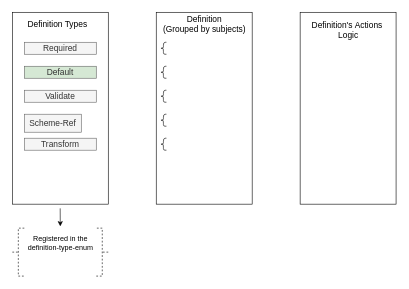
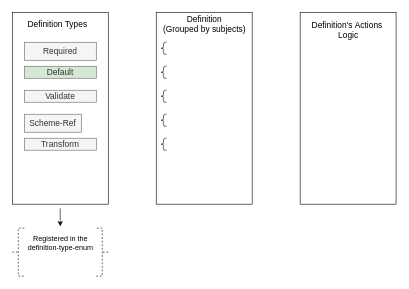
- <mxCell id="7" value="&lt;font style=&quot;font-size: 14px&quot;&gt;Required&lt;/font&gt;" style="rounded=0;whiteSpace=wrap;html=1;fillColor=#f5f5f5;strokeColor=#666666;fontColor=#333333;" vertex="1" parent="1"><mxGeometry x="40" y="70" width="120" height="20" as="geometry" /></mxCell>
+ <mxCell id="7" value="&lt;font style=&quot;font-size: 14px&quot;&gt;Required&lt;/font&gt;" style="rounded=0;whiteSpace=wrap;html=1;fillColor=#f5f5f5;strokeColor=#666666;fontColor=#333333;" vertex="1" parent="1"><mxGeometry x="40" y="70" width="120" height="30" as="geometry" /></mxCell>
